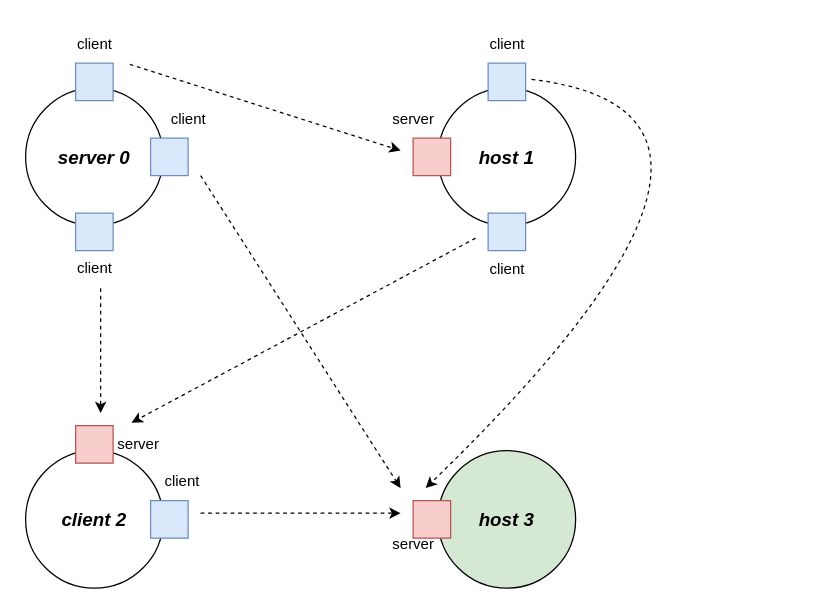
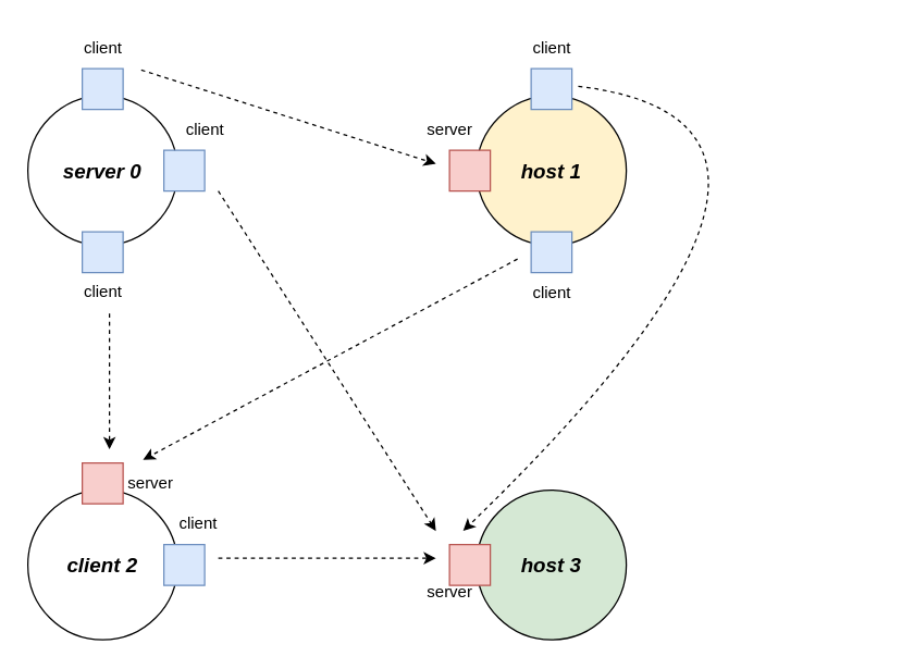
- <mxCell id="3" value="&lt;font style=&quot;font-size: 15px;&quot;&gt;&lt;i&gt;&lt;b&gt;host 1&lt;/b&gt;&lt;/i&gt;&lt;/font&gt;" style="ellipse;whiteSpace=wrap;html=1;aspect=fixed;" vertex="1" parent="1"><mxGeometry x="350" y="70" width="110" height="110" as="geometry" /></mxCell>
+ <mxCell id="3" value="&lt;font style=&quot;font-size: 15px;&quot;&gt;&lt;i&gt;&lt;b&gt;host 1&lt;/b&gt;&lt;/i&gt;&lt;/font&gt;" style="ellipse;whiteSpace=wrap;html=1;aspect=fixed;fillColor=#fff2cc;" vertex="1" parent="1"><mxGeometry x="350" y="70" width="110" height="110" as="geometry" /></mxCell>
